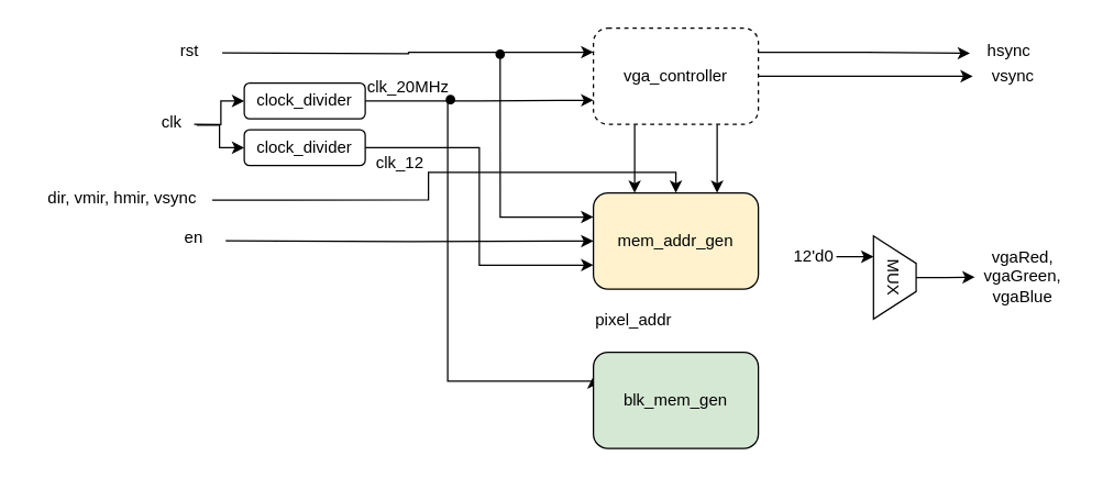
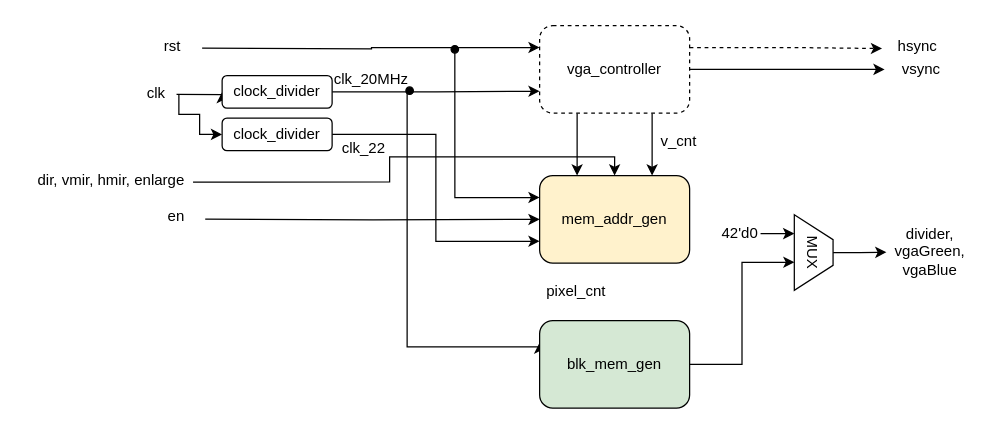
- <mxCell id="12" style="edgeStyle=orthogonalEdgeStyle;rounded=0;orthogonalLoop=1;jettySize=auto;html=1;exitX=1;exitY=0.25;exitDx=0;exitDy=0;entryX=-0.062;entryY=0.551;entryDx=0;entryDy=0;entryPerimeter=0;" edge="1" parent="1" source="16" target="24"><mxGeometry relative="1" as="geometry"><mxPoint x="657.56" y="37.2" as="targetPoint" /></mxGeometry></mxCell>
+ <mxCell id="12" style="edgeStyle=orthogonalEdgeStyle;rounded=0;orthogonalLoop=1;jettySize=auto;html=1;exitX=1;exitY=0.25;exitDx=0;exitDy=0;entryX=-0.062;entryY=0.551;entryDx=0;entryDy=0;entryPerimeter=0;dashed=1;" edge="1" parent="1" source="16" target="24"><mxGeometry relative="1" as="geometry"><mxPoint x="657.56" y="37.2" as="targetPoint" /></mxGeometry></mxCell>
- <mxCell id="8" value="clk" style="text;html=1;align=center;verticalAlign=middle;resizable=0;points=[];autosize=1;strokeColor=none;fillColor=none;" vertex="1" parent="1"><mxGeometry x="107" y="76" width="33" height="26" as="geometry" /></mxCell>
+ <mxCell id="8" value="clk" style="text;html=1;align=center;verticalAlign=middle;resizable=0;points=[];autosize=1;strokeColor=none;fillColor=none;" vertex="1" parent="1"><mxGeometry x="107" y="61" width="33" height="26" as="geometry" /></mxCell>
+ <mxCell id="26" value="v_cnt" style="text;html=1;align=center;verticalAlign=middle;resizable=0;points=[];autosize=1;strokeColor=none;fillColor=none;" vertex="1" parent="1"><mxGeometry x="518" y="100" width="47" height="26" as="geometry" /></mxCell>
- <mxCell id="9" value="clk_12" style="text;html=1;align=center;verticalAlign=middle;resizable=0;points=[];autosize=1;strokeColor=none;fillColor=none;" vertex="1" parent="1"><mxGeometry x="263" y="105" width="53" height="26" as="geometry" /></mxCell>
+ <mxCell id="9" value="clk_22" style="text;html=1;align=center;verticalAlign=middle;resizable=0;points=[];autosize=1;strokeColor=none;fillColor=none;" vertex="1" parent="1"><mxGeometry x="263" y="105" width="53" height="26" as="geometry" /></mxCell>
- <mxCell id="35" value="dir, vmir, hmir, vsync" style="text;html=1;align=center;verticalAlign=middle;resizable=0;points=[];autosize=1;strokeColor=none;fillColor=none;" vertex="1" parent="1"><mxGeometry x="20" y="131" width="135" height="26" as="geometry" /></mxCell>
+ <mxCell id="35" value="dir, vmir, hmir, enlarge" style="text;html=1;align=center;verticalAlign=middle;resizable=0;points=[];autosize=1;strokeColor=none;fillColor=none;" vertex="1" parent="1"><mxGeometry x="20" y="131" width="135" height="26" as="geometry" /></mxCell>
- <mxCell id="32" value="12'd0" style="text;html=1;align=center;verticalAlign=middle;resizable=0;points=[];autosize=1;strokeColor=none;fillColor=none;" vertex="1" parent="1"><mxGeometry x="567" y="173" width="47" height="26" as="geometry" /></mxCell>
+ <mxCell id="32" value="42'd0" style="text;html=1;align=center;verticalAlign=middle;resizable=0;points=[];autosize=1;strokeColor=none;fillColor=none;" vertex="1" parent="1"><mxGeometry x="567" y="173" width="47" height="26" as="geometry" /></mxCell>
- <mxCell id="34" value="vgaRed, &lt;br&gt;vgaGreen, &lt;br&gt;vgaBlue" style="text;html=1;align=center;verticalAlign=middle;resizable=0;points=[];autosize=1;strokeColor=none;fillColor=none;" vertex="1" parent="1"><mxGeometry x="706" y="173" width="74" height="55" as="geometry" /></mxCell>
+ <mxCell id="34" value="divider, &lt;br&gt;vgaGreen, &lt;br&gt;vgaBlue" style="text;html=1;align=center;verticalAlign=middle;resizable=0;points=[];autosize=1;strokeColor=none;fillColor=none;" vertex="1" parent="1"><mxGeometry x="706" y="173" width="74" height="55" as="geometry" /></mxCell>
- <mxCell id="28" value="pixel_addr" style="text;html=1;align=center;verticalAlign=middle;resizable=0;points=[];autosize=1;strokeColor=none;fillColor=none;" vertex="1" parent="1"><mxGeometry x="423" y="220" width="73" height="26" as="geometry" /></mxCell>
+ <mxCell id="28" value="pixel_cnt" style="text;html=1;align=center;verticalAlign=middle;resizable=0;points=[];autosize=1;strokeColor=none;fillColor=none;" vertex="1" parent="1"><mxGeometry x="423" y="220" width="73" height="26" as="geometry" /></mxCell>
+ <mxCell id="33" style="edgeStyle=orthogonalEdgeStyle;rounded=0;orthogonalLoop=1;jettySize=auto;html=1;exitX=1;exitY=0.5;exitDx=0;exitDy=0;entryX=0.629;entryY=0.995;entryDx=0;entryDy=0;entryPerimeter=0;" edge="1" parent="1" source="22" target="31"><mxGeometry relative="1" as="geometry" /></mxCell>
